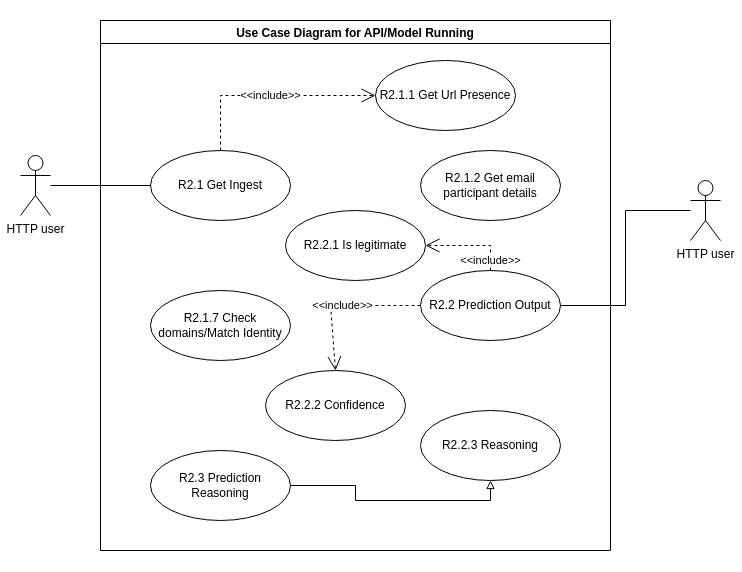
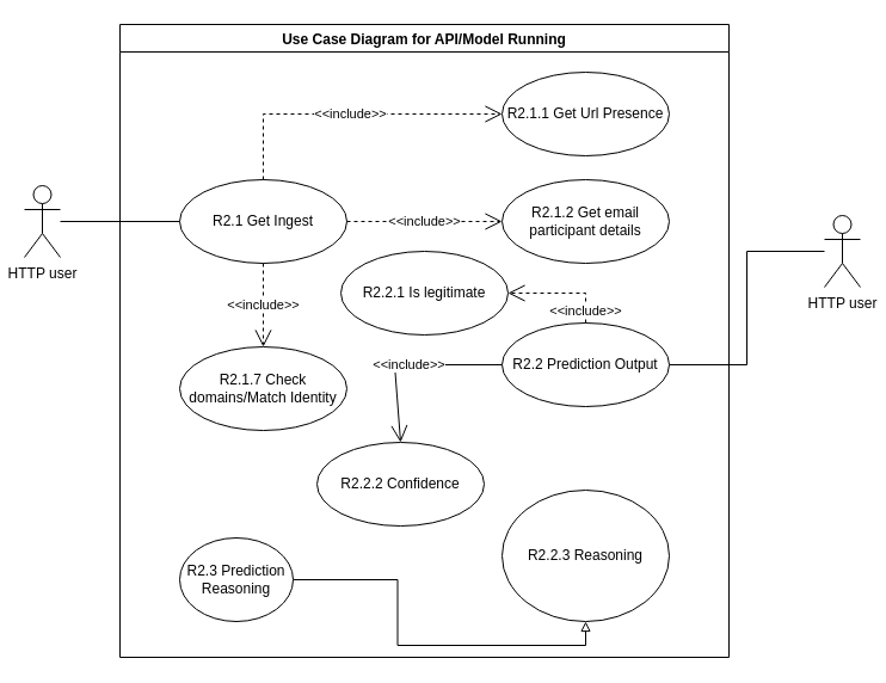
- <mxCell id="3" value="R2.1.1 Get Url Presence" style="ellipse;whiteSpace=wrap;html=1;" vertex="1" parent="2"><mxGeometry x="275" y="40" width="140" height="70" as="geometry" /></mxCell>
+ <mxCell id="3" value="R2.1.1 Get Url Presence" style="ellipse;whiteSpace=wrap;html=1;" vertex="1" parent="2"><mxGeometry x="320" y="40" width="140" height="70" as="geometry" /></mxCell>
+ <mxCell id="8" value="&amp;lt;&amp;lt;include&amp;gt;&amp;gt;" style="endArrow=open;endSize=12;dashed=1;html=1;rounded=0;exitX=1;exitY=0.5;exitDx=0;exitDy=0;entryX=0;entryY=0.5;entryDx=0;entryDy=0;" edge="1" parent="2" source="6" target="4"><mxGeometry width="160" relative="1" as="geometry"><mxPoint x="320" y="230" as="sourcePoint" /><mxPoint x="515" y="230" as="targetPoint" /><Array as="points" /></mxGeometry></mxCell>
+ <mxCell id="9" value="&amp;lt;&amp;lt;include&amp;gt;&amp;gt;" style="endArrow=open;endSize=12;dashed=1;html=1;rounded=0;exitX=0.5;exitY=1;exitDx=0;exitDy=0;entryX=0.5;entryY=0;entryDx=0;entryDy=0;" edge="1" parent="2" source="6" target="5"><mxGeometry width="160" relative="1" as="geometry"><mxPoint x="260" y="440" as="sourcePoint" /><mxPoint x="455" y="440" as="targetPoint" /><Array as="points" /></mxGeometry></mxCell>
- <mxCell id="15" value="&amp;lt;&amp;lt;include&amp;gt;&amp;gt;" style="endArrow=open;endSize=12;dashed=1;html=1;rounded=0;exitX=0;exitY=0.5;exitDx=0;exitDy=0;entryX=0.5;entryY=0;entryDx=0;entryDy=0;" edge="1" parent="2" source="10" target="12"><mxGeometry width="160" relative="1" as="geometry"><mxPoint x="270" y="350" as="sourcePoint" /><mxPoint x="270" y="280" as="targetPoint" /><Array as="points"><mxPoint x="230" y="285" /></Array></mxGeometry></mxCell>
+ <mxCell id="15" value="&amp;lt;&amp;lt;include&amp;gt;&amp;gt;" style="endArrow=open;endSize=12;dashed=0;html=1;rounded=0;exitX=0;exitY=0.5;exitDx=0;exitDy=0;entryX=0.5;entryY=0;entryDx=0;entryDy=0;" edge="1" parent="2" source="10" target="12"><mxGeometry width="160" relative="1" as="geometry"><mxPoint x="270" y="350" as="sourcePoint" /><mxPoint x="270" y="280" as="targetPoint" /><Array as="points"><mxPoint x="230" y="285" /></Array></mxGeometry></mxCell>
- <mxCell id="11" value="R2.2.3 Reasoning" style="ellipse;whiteSpace=wrap;html=1;" vertex="1" parent="2"><mxGeometry x="320" y="390" width="140" height="70" as="geometry" /></mxCell>
+ <mxCell id="11" value="R2.2.3 Reasoning" style="ellipse;whiteSpace=wrap;html=1;" vertex="1" parent="2"><mxGeometry x="320" y="390" width="140" height="110" as="geometry" /></mxCell>
- <mxCell id="17" value="R2.3 Prediction Reasoning" style="ellipse;whiteSpace=wrap;html=1;" vertex="1" parent="2"><mxGeometry x="50" y="430" width="140" height="70" as="geometry" /></mxCell>
+ <mxCell id="17" value="R2.3 Prediction Reasoning" style="ellipse;whiteSpace=wrap;html=1;" vertex="1" parent="2"><mxGeometry x="50" y="430" width="95" height="70" as="geometry" /></mxCell>
